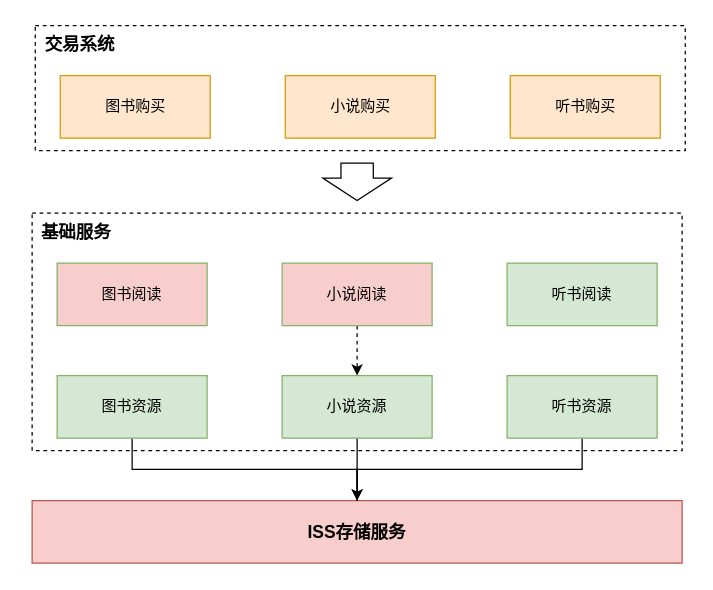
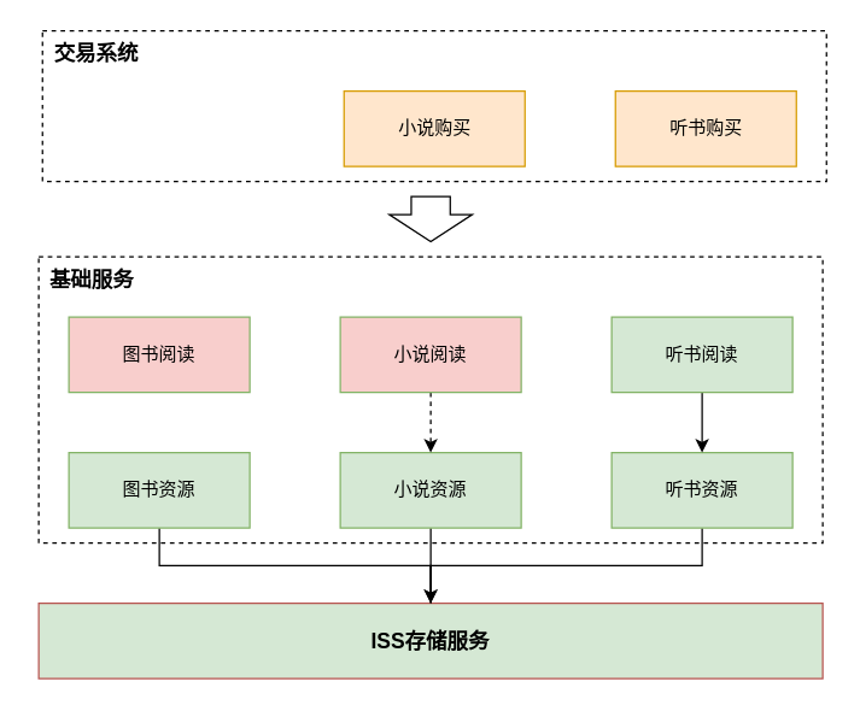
- <mxCell id="16" value="图书购买" style="rounded=0;whiteSpace=wrap;html=1;fillColor=#ffe6cc;strokeColor=#d79b00;" parent="1" vertex="1"><mxGeometry x="47.5" y="60" width="120" height="50" as="geometry" /></mxCell>
+ <mxCell id="14" style="edgeStyle=orthogonalEdgeStyle;rounded=0;orthogonalLoop=1;jettySize=auto;html=1;exitX=0.5;exitY=1;exitDx=0;exitDy=0;" parent="1" source="15" target="10" edge="1"><mxGeometry relative="1" as="geometry" /></mxCell>
- <mxCell id="4" value="&lt;font style=&quot;font-size: 14px;&quot;&gt;&lt;b&gt;ISS存储服务&lt;/b&gt;&lt;/font&gt;" style="rounded=0;whiteSpace=wrap;html=1;fillColor=#f8cecc;strokeColor=#b85450;" parent="1" vertex="1"><mxGeometry x="25" y="400" width="520" height="50" as="geometry" /></mxCell>
+ <mxCell id="4" value="&lt;font style=&quot;font-size: 14px;&quot;&gt;&lt;b&gt;ISS存储服务&lt;/b&gt;&lt;/font&gt;" style="rounded=0;whiteSpace=wrap;html=1;fillColor=#d5e8d4;strokeColor=#b85450;" parent="1" vertex="1"><mxGeometry x="25" y="400" width="520" height="50" as="geometry" /></mxCell>
